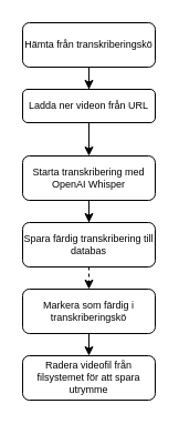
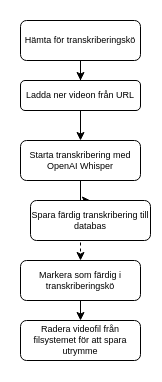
- <mxCell id="3" value="Hämta från transkriberingskö" style="rounded=1;whiteSpace=wrap;html=1;fontSize=9;glass=0;strokeWidth=1;shadow=0;" parent="1" vertex="1"><mxGeometry x="20" y="20" width="120" height="40" as="geometry" /></mxCell>
+ <mxCell id="3" value="Hämta för transkriberingskö" style="rounded=1;whiteSpace=wrap;html=1;fontSize=9;glass=0;strokeWidth=1;shadow=0;" parent="1" vertex="1"><mxGeometry x="20" y="20" width="120" height="40" as="geometry" /></mxCell>
- <mxCell id="9" value="Spara färdig transkribering till databas" style="rounded=1;whiteSpace=wrap;html=1;fontSize=9;glass=0;strokeWidth=1;shadow=0;" parent="1" vertex="1"><mxGeometry x="20" y="200" width="120" height="40" as="geometry" /></mxCell>
+ <mxCell id="9" value="Spara färdig transkribering till databas" style="rounded=1;whiteSpace=wrap;html=1;fontSize=9;glass=0;strokeWidth=1;shadow=0;" parent="1" vertex="1"><mxGeometry x="30" y="200" width="120" height="40" as="geometry" /></mxCell>
